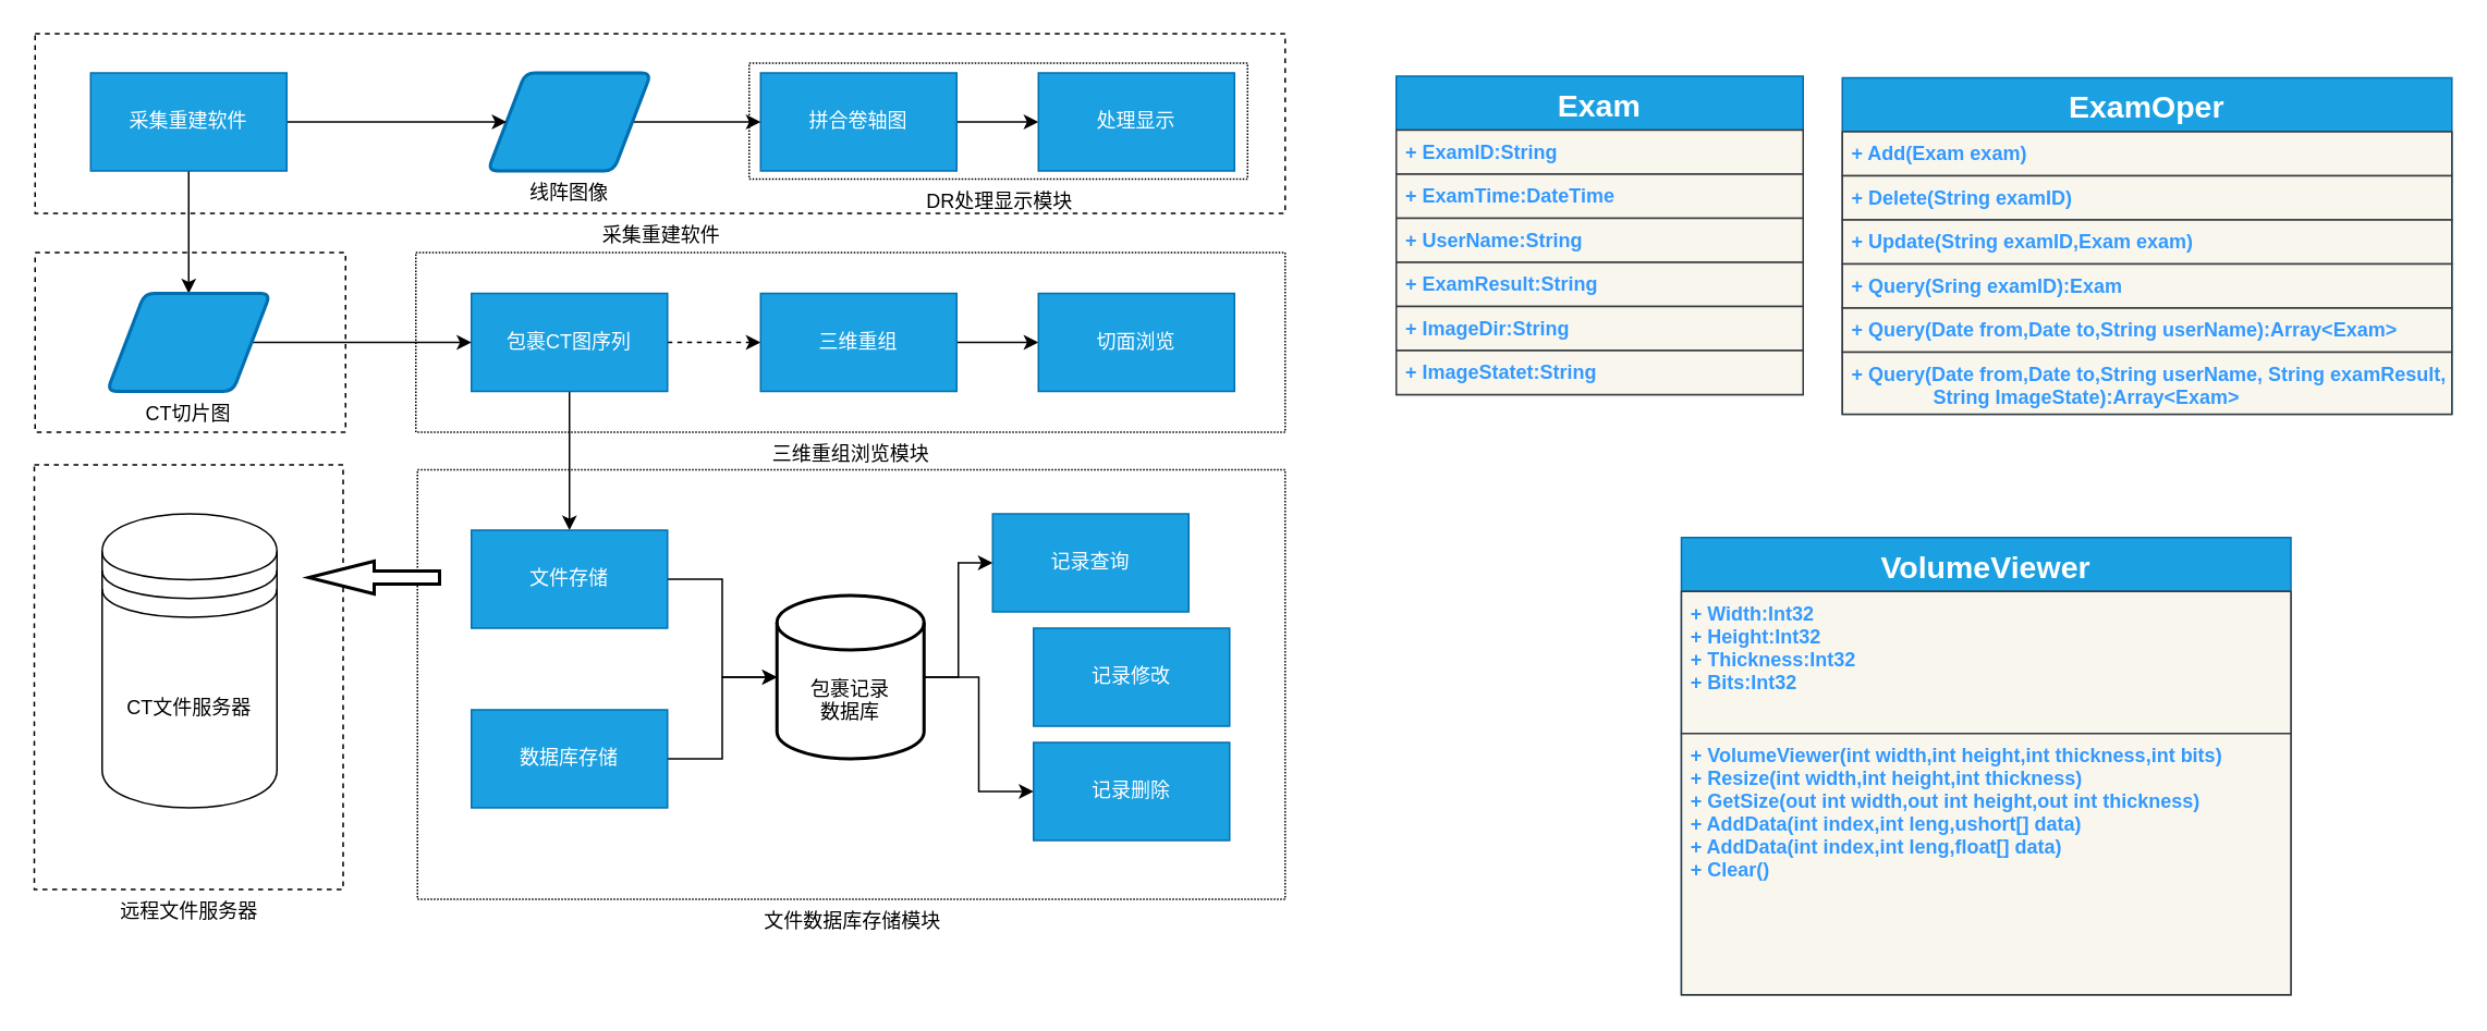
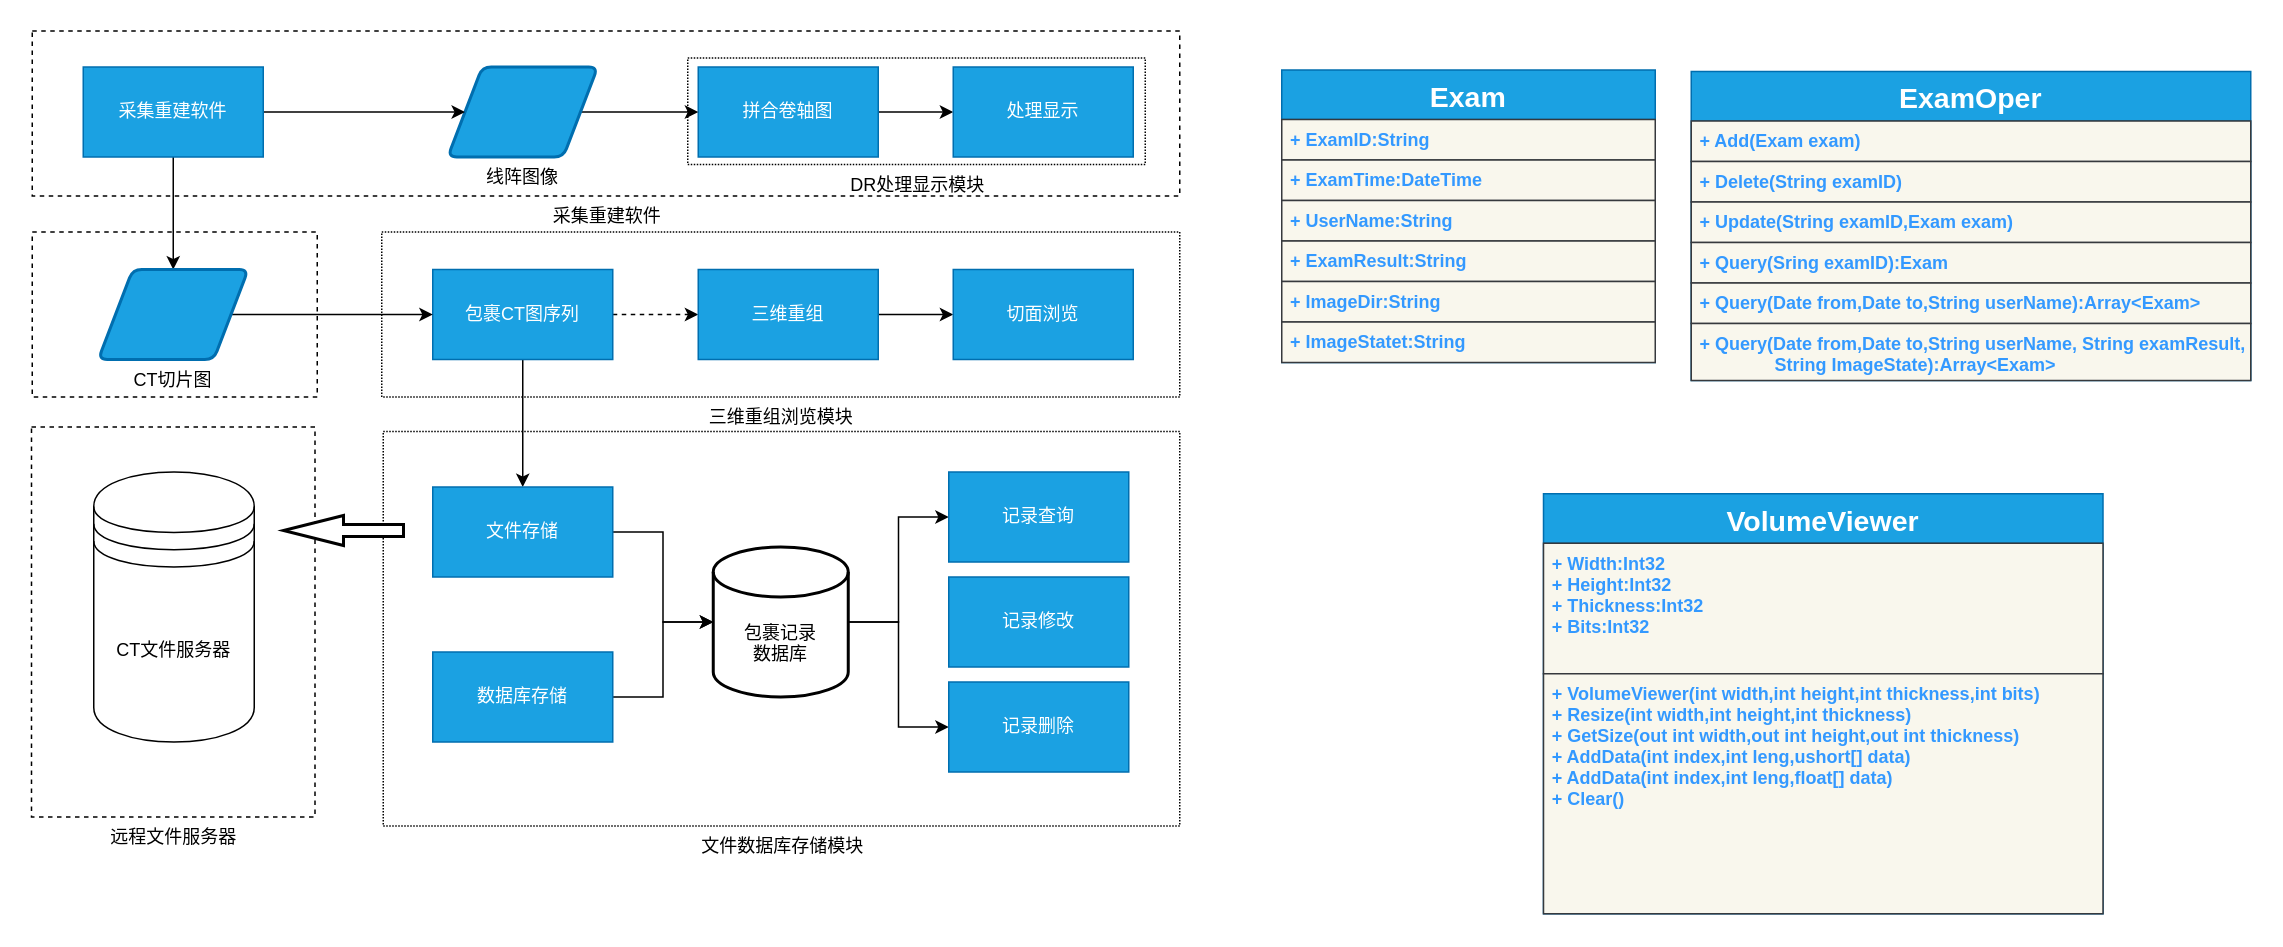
- <mxCell id="27" value="记录查询" style="rounded=0;whiteSpace=wrap;html=1;fillColor=#1ba1e2;strokeColor=#006EAF;fontColor=#ffffff;" parent="1" vertex="1"><mxGeometry x="607" y="314" width="120" height="60" as="geometry" /></mxCell>
+ <mxCell id="27" value="记录查询" style="rounded=0;whiteSpace=wrap;html=1;fillColor=#1ba1e2;strokeColor=#006EAF;fontColor=#ffffff;" parent="1" vertex="1"><mxGeometry x="632" y="314" width="120" height="60" as="geometry" /></mxCell>
